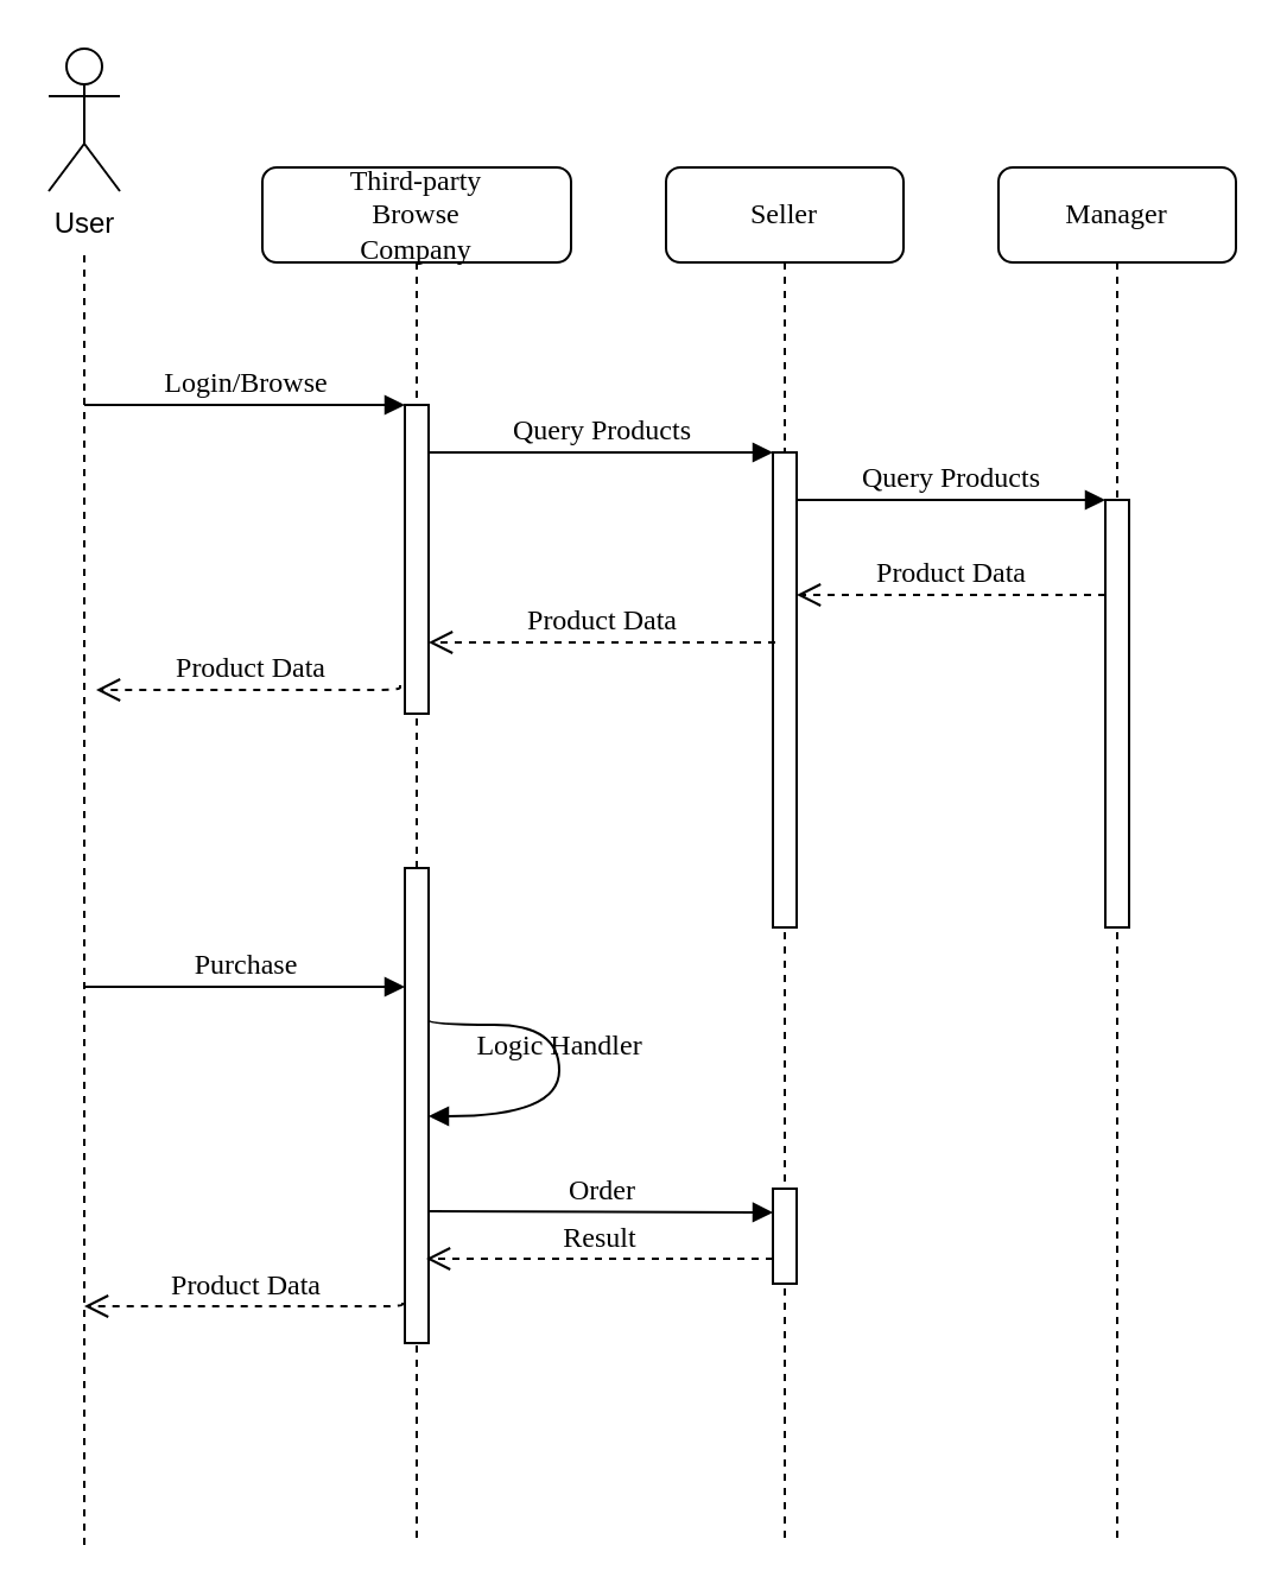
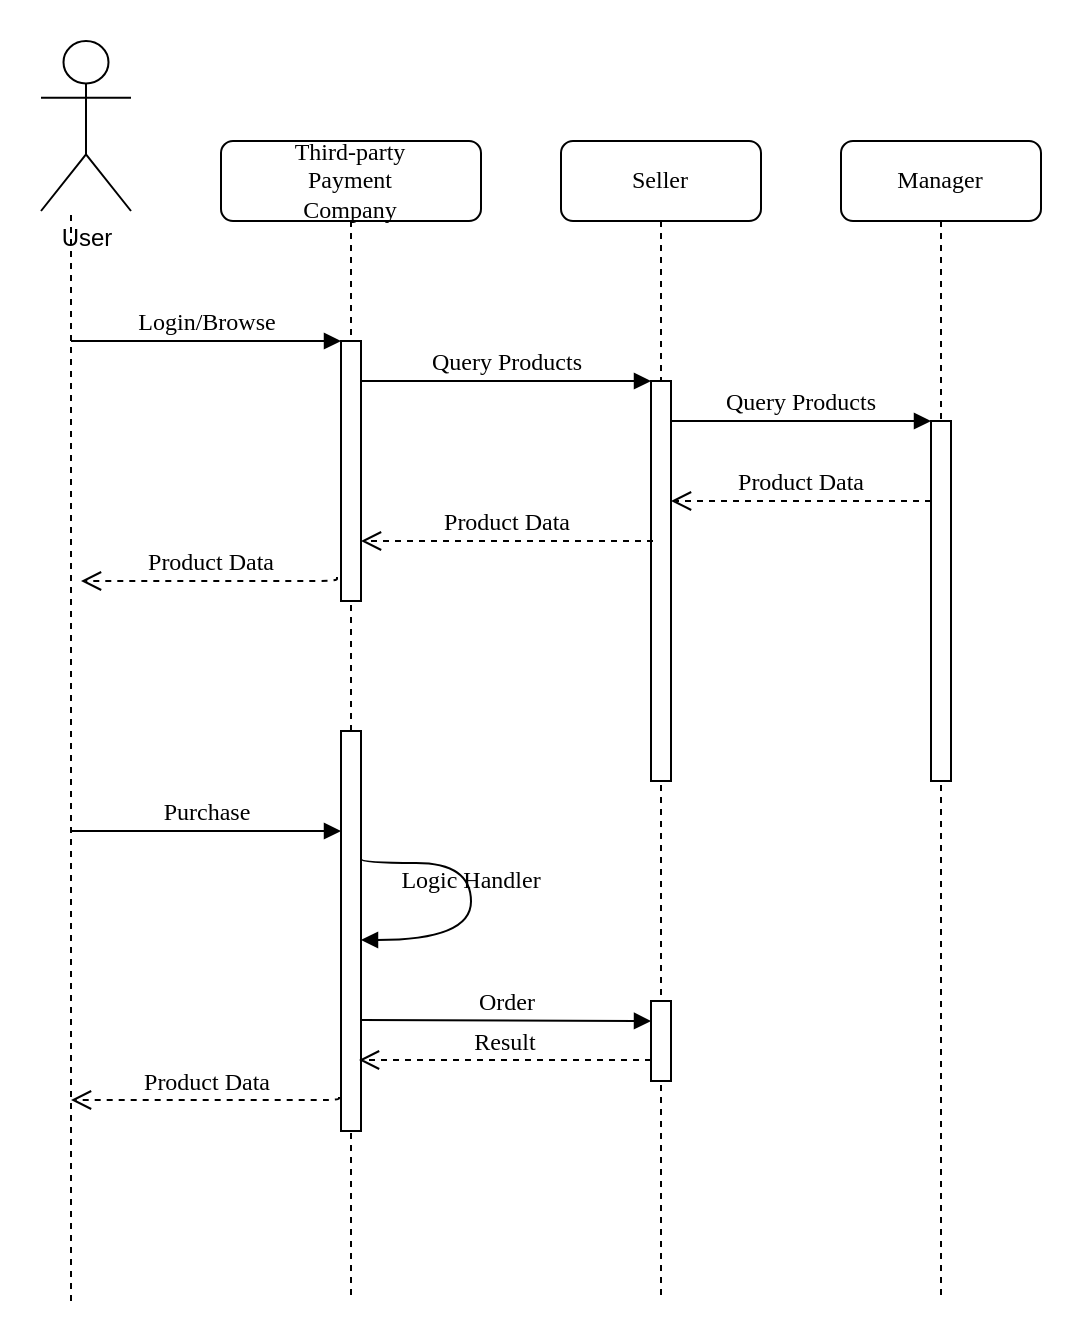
- <mxCell id="13" value="User" style="shape=umlActor;verticalLabelPosition=bottom;labelBackgroundColor=#ffffff;verticalAlign=top;html=1;outlineConnect=0;" vertex="1" parent="1"><mxGeometry x="20" y="20" width="30" height="60" as="geometry" /></mxCell>
+ <mxCell id="13" value="User" style="shape=umlActor;verticalLabelPosition=bottom;labelBackgroundColor=#ffffff;verticalAlign=top;html=1;outlineConnect=0;" vertex="1" parent="1"><mxGeometry x="20" y="20" width="45" height="85" as="geometry" /></mxCell>
- <mxCell id="2" value="Third-party&lt;br&gt;Browse&lt;br&gt;Company" style="shape=umlLifeline;perimeter=lifelinePerimeter;whiteSpace=wrap;html=1;container=1;collapsible=0;recursiveResize=0;outlineConnect=0;rounded=1;shadow=0;comic=0;labelBackgroundColor=none;strokeColor=#000000;strokeWidth=1;fillColor=#FFFFFF;fontFamily=Verdana;fontSize=12;fontColor=#000000;align=center;" parent="1" vertex="1"><mxGeometry x="110" y="70" width="130" height="580" as="geometry" /></mxCell>
+ <mxCell id="2" value="Third-party&lt;br&gt;Payment&lt;br&gt;Company" style="shape=umlLifeline;perimeter=lifelinePerimeter;whiteSpace=wrap;html=1;container=1;collapsible=0;recursiveResize=0;outlineConnect=0;rounded=1;shadow=0;comic=0;labelBackgroundColor=none;strokeColor=#000000;strokeWidth=1;fillColor=#FFFFFF;fontFamily=Verdana;fontSize=12;fontColor=#000000;align=center;" parent="1" vertex="1"><mxGeometry x="110" y="70" width="130" height="580" as="geometry" /></mxCell>
